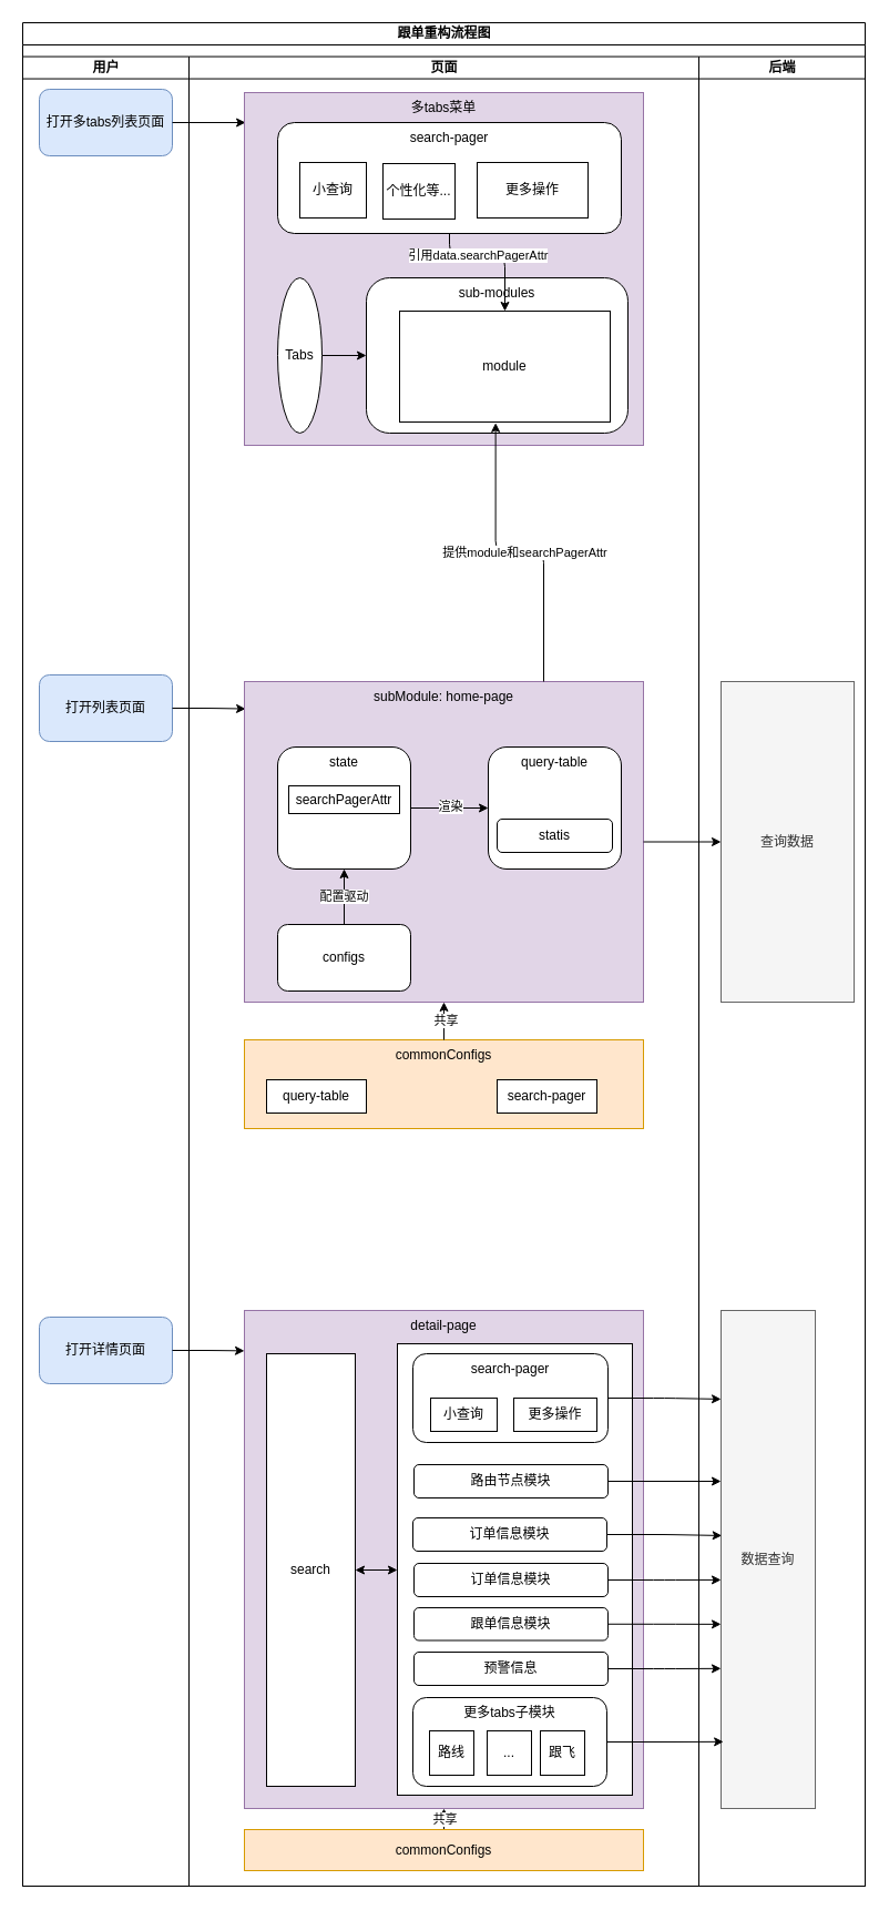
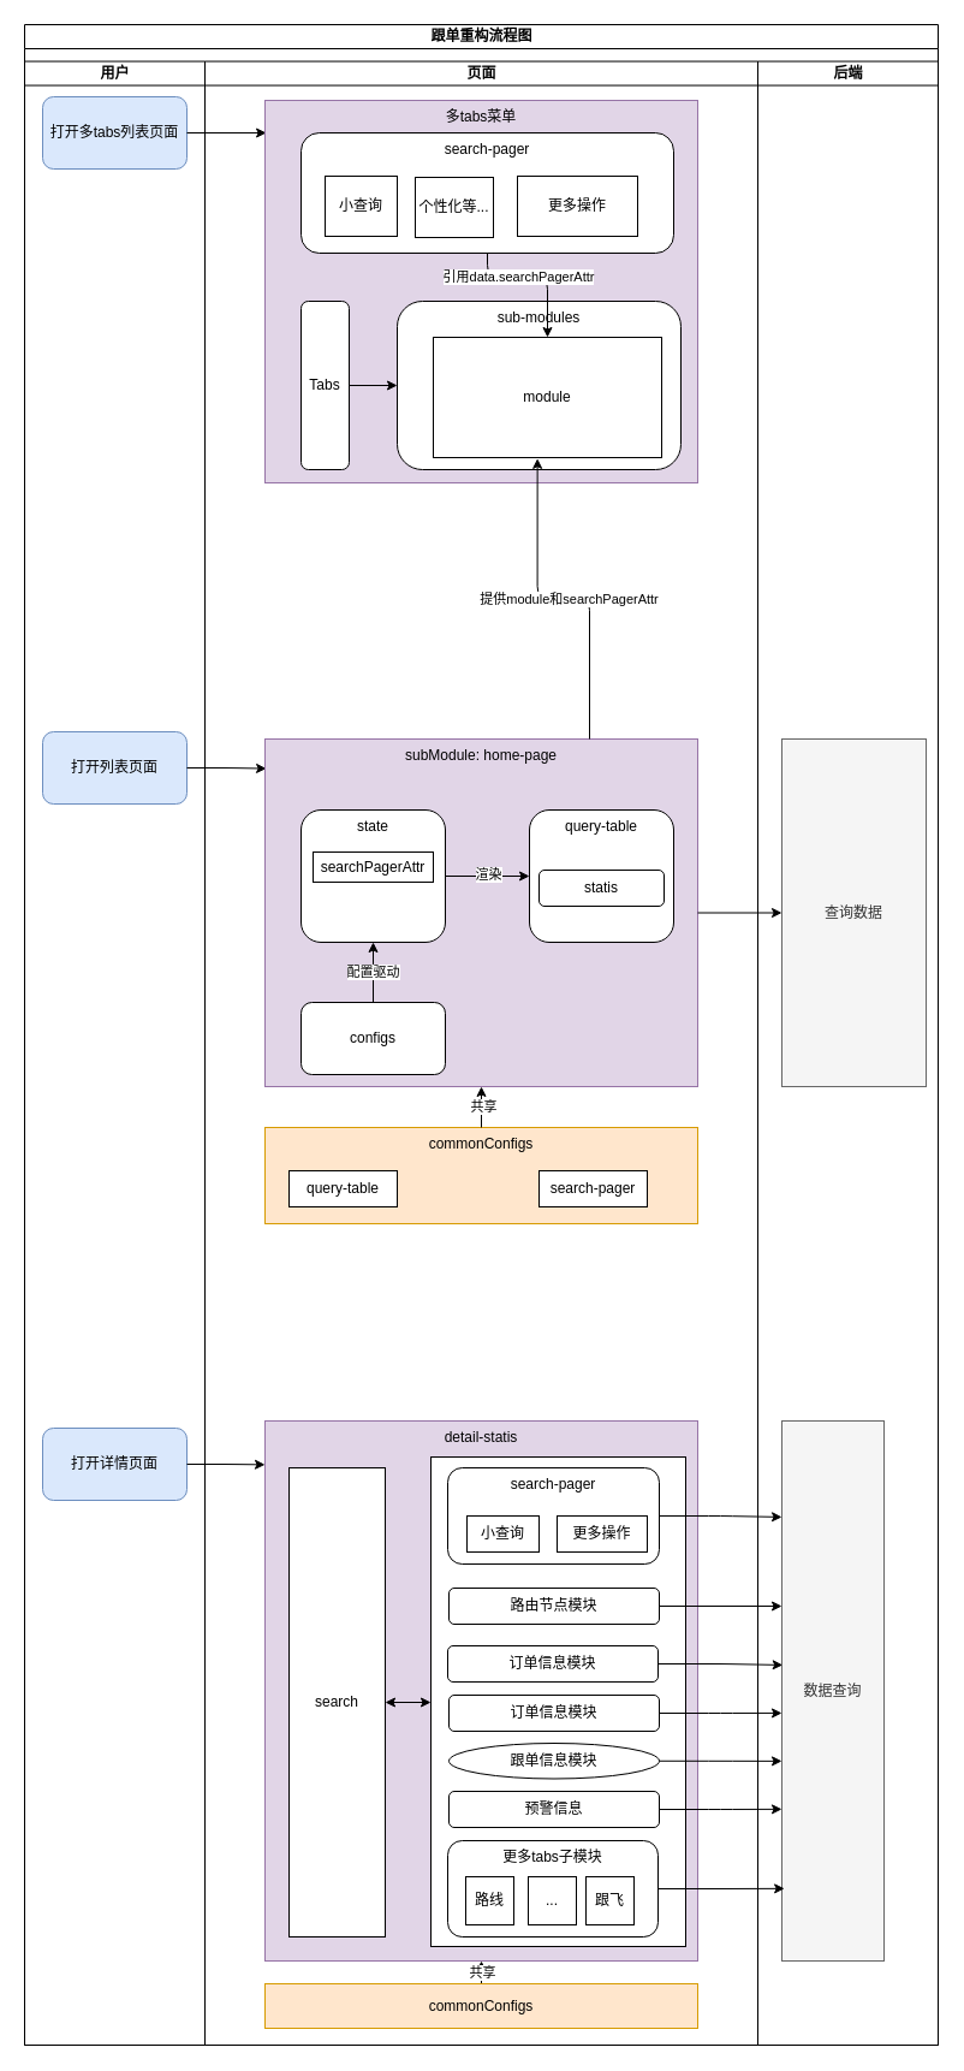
- <mxCell id="70" value="Tabs" style="ellipse;whiteSpace=wrap;html=1;" vertex="1" parent="62"><mxGeometry x="30" y="167" width="40" height="140" as="geometry" /></mxCell>
+ <mxCell id="70" value="Tabs" style="rounded=1;whiteSpace=wrap;html=1;" vertex="1" parent="62"><mxGeometry x="30" y="167" width="40" height="140" as="geometry" /></mxCell>
- <mxCell id="14" value="statis" style="rounded=1;whiteSpace=wrap;html=1;" vertex="1" parent="11"><mxGeometry x="228" y="124" width="104" height="30" as="geometry" /></mxCell>
+ <mxCell id="14" value="statis" style="rounded=1;whiteSpace=wrap;html=1;" vertex="1" parent="11"><mxGeometry x="228" y="109" width="104" height="30" as="geometry" /></mxCell>
- <mxCell id="29" value="detail-page" style="rounded=0;whiteSpace=wrap;html=1;verticalAlign=top;fillColor=#e1d5e7;strokeColor=#9673a6;" vertex="1" parent="1"><mxGeometry x="220" y="1181" width="360" height="449" as="geometry" /></mxCell>
+ <mxCell id="29" value="detail-statis" style="rounded=0;whiteSpace=wrap;html=1;verticalAlign=top;fillColor=#e1d5e7;strokeColor=#9673a6;" vertex="1" parent="1"><mxGeometry x="220" y="1181" width="360" height="449" as="geometry" /></mxCell>
- <mxCell id="40" value="跟单信息模块" style="rounded=1;whiteSpace=wrap;html=1;" vertex="1" parent="37"><mxGeometry x="1" y="229" width="175" height="29.5" as="geometry" /></mxCell>
+ <mxCell id="40" value="跟单信息模块" style="ellipse;whiteSpace=wrap;html=1;" vertex="1" parent="37"><mxGeometry x="1" y="229" width="175" height="29.5" as="geometry" /></mxCell>
